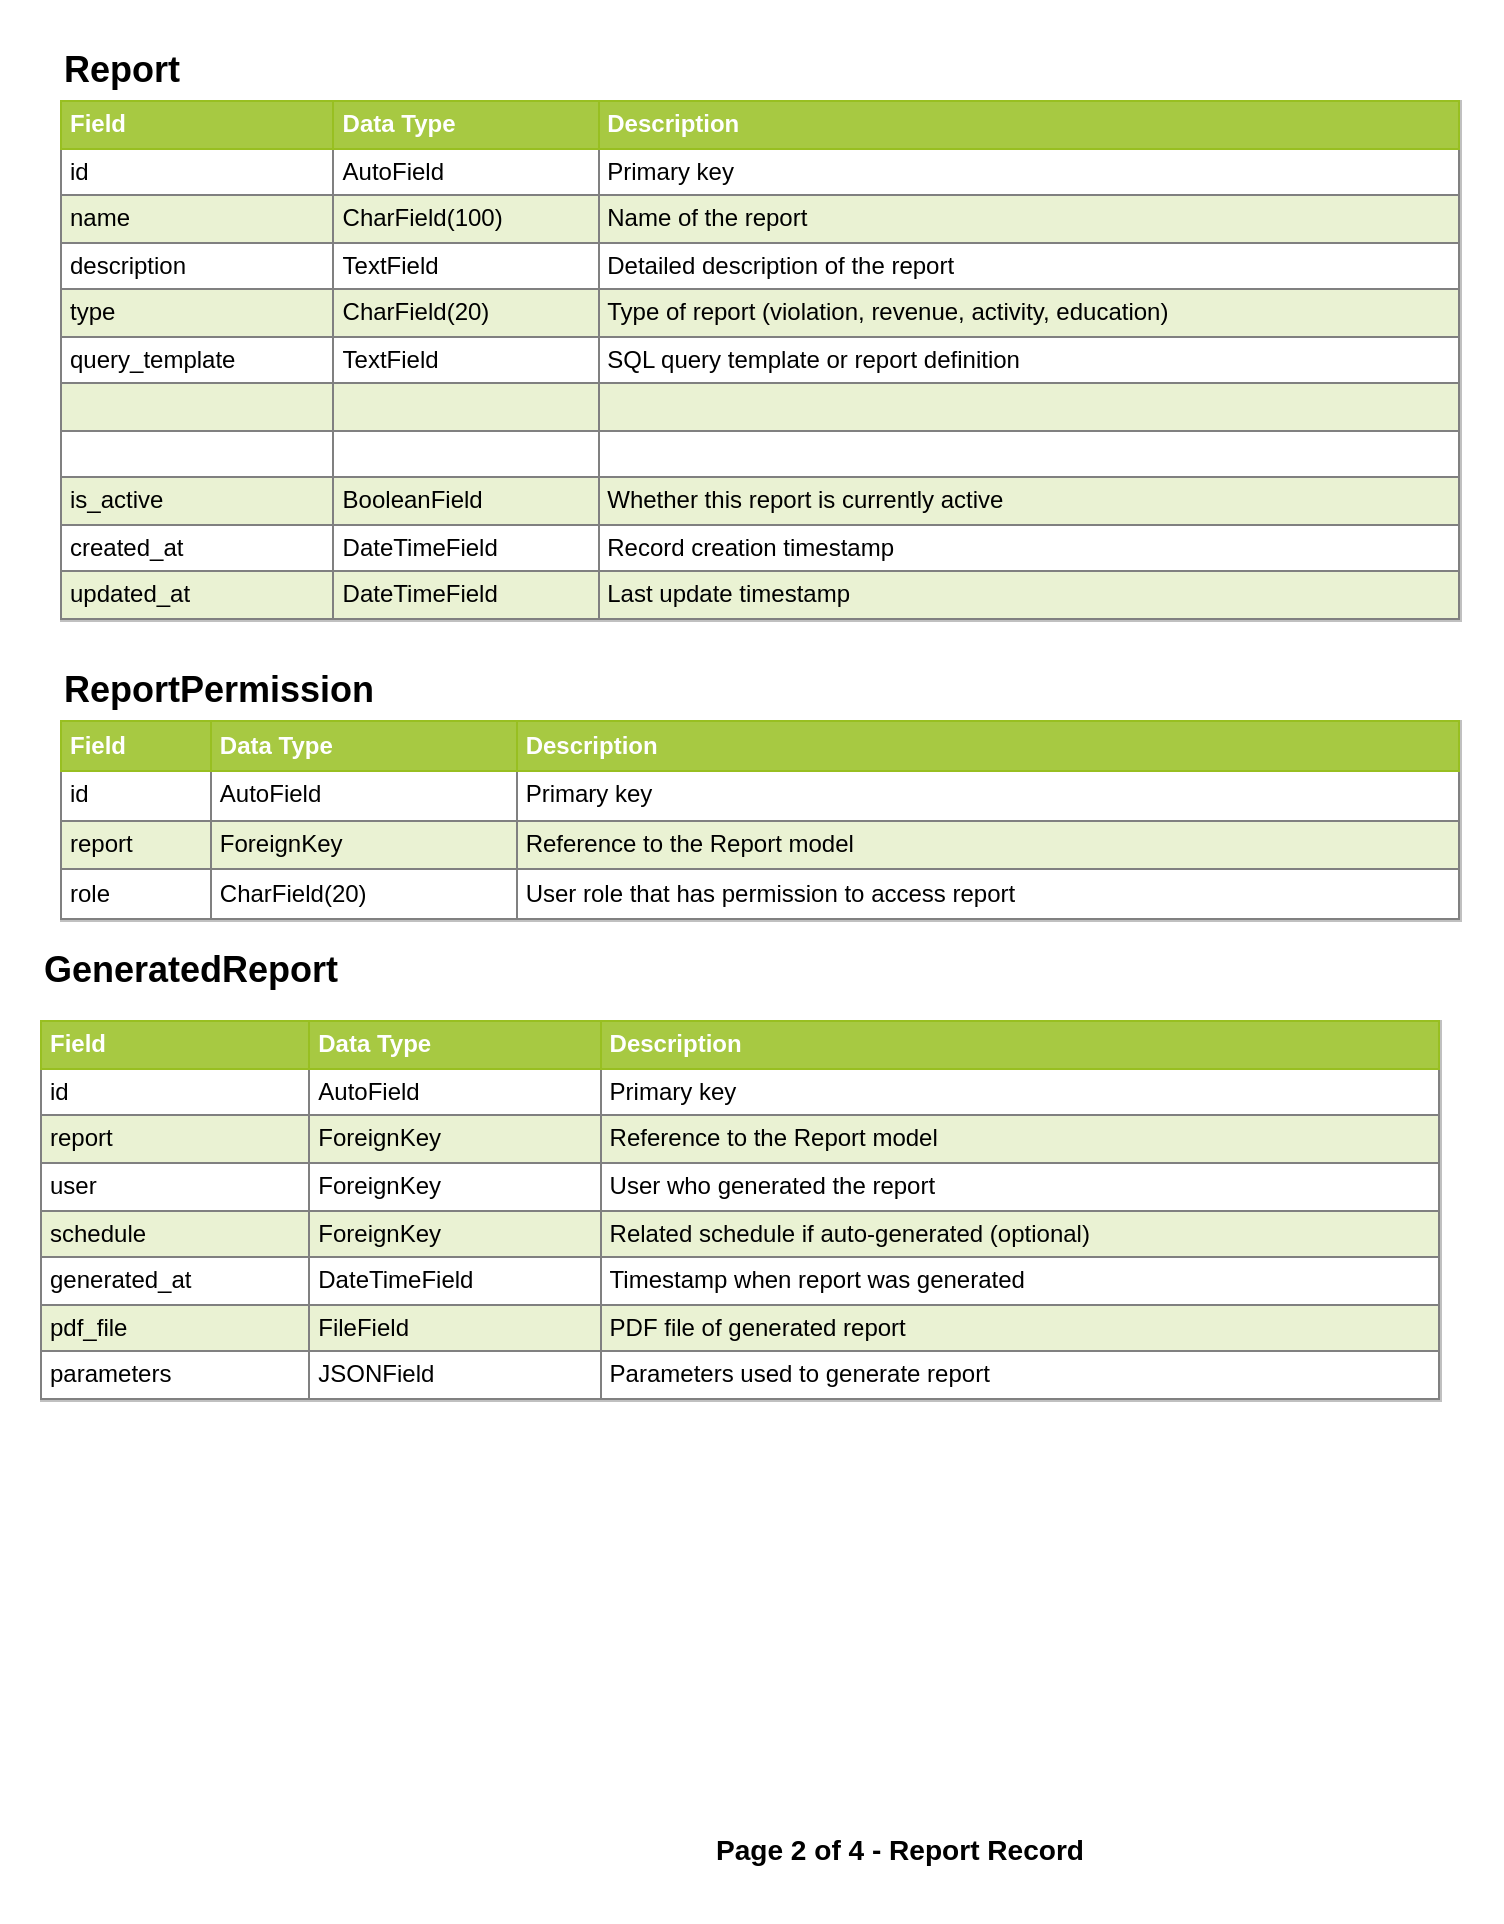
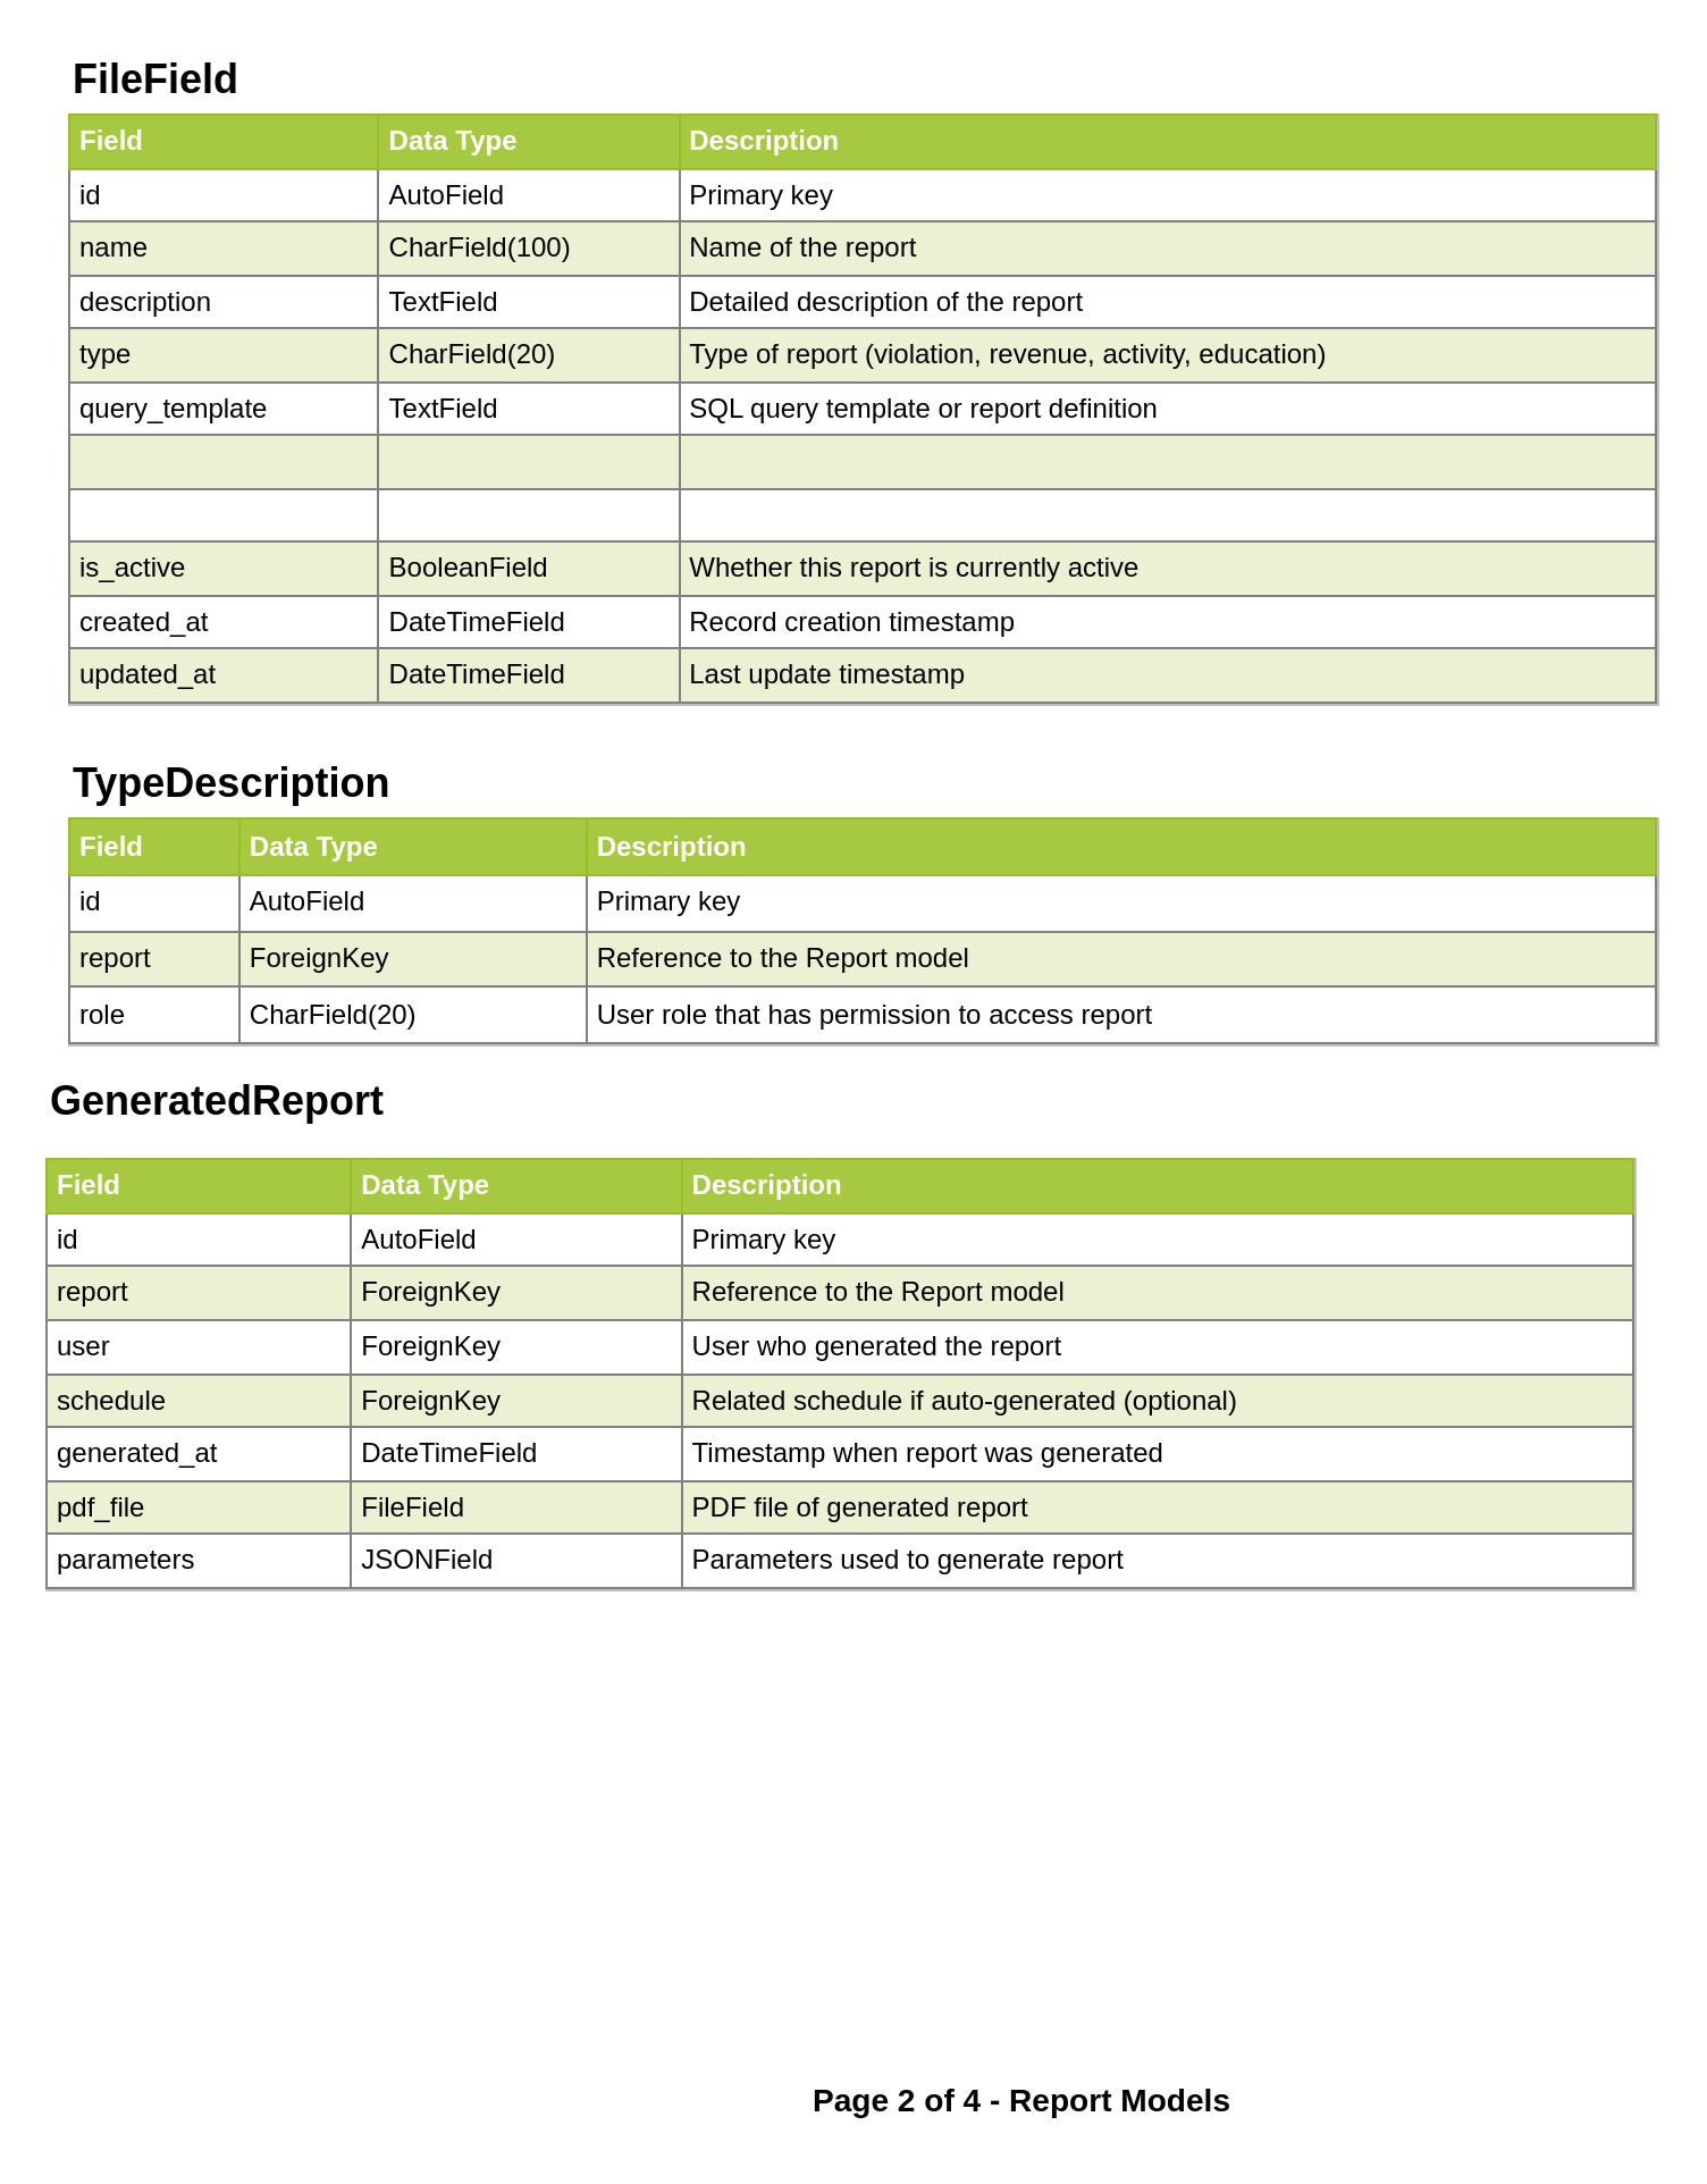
- <mxCell id="2" value="&lt;h2&gt;Report&lt;/h2&gt;" style="text;html=1;strokeColor=none;fillColor=none;align=left;verticalAlign=middle;whiteSpace=wrap;rounded=0;fontStyle=1" parent="1" vertex="1"><mxGeometry x="30" y="20" width="200" height="30" as="geometry" /></mxCell>
+ <mxCell id="2" value="&lt;h2&gt;FileField&lt;/h2&gt;" style="text;html=1;strokeColor=none;fillColor=none;align=left;verticalAlign=middle;whiteSpace=wrap;rounded=0;fontStyle=1" parent="1" vertex="1"><mxGeometry x="30" y="20" width="200" height="30" as="geometry" /></mxCell>
- <mxCell id="4" value="&lt;h2&gt;ReportPermission&lt;/h2&gt;" style="text;html=1;strokeColor=none;fillColor=none;align=left;verticalAlign=middle;whiteSpace=wrap;rounded=0;fontStyle=1" parent="1" vertex="1"><mxGeometry x="30" y="330" width="200" height="30" as="geometry" /></mxCell>
+ <mxCell id="4" value="&lt;h2&gt;TypeDescription&lt;/h2&gt;" style="text;html=1;strokeColor=none;fillColor=none;align=left;verticalAlign=middle;whiteSpace=wrap;rounded=0;fontStyle=1" parent="1" vertex="1"><mxGeometry x="30" y="330" width="200" height="30" as="geometry" /></mxCell>
- <mxCell id="8" value="&lt;h3&gt;Page 2 of 4 - Report Record&lt;/h3&gt;" style="text;html=1;strokeColor=none;fillColor=none;align=center;verticalAlign=middle;whiteSpace=wrap;rounded=0;" parent="1" vertex="1"><mxGeometry x="350" y="910" width="200" height="30" as="geometry" /></mxCell>
+ <mxCell id="8" value="&lt;h3&gt;Page 2 of 4 - Report Models&lt;/h3&gt;" style="text;html=1;strokeColor=none;fillColor=none;align=center;verticalAlign=middle;whiteSpace=wrap;rounded=0;" parent="1" vertex="1"><mxGeometry x="350" y="910" width="200" height="30" as="geometry" /></mxCell>
